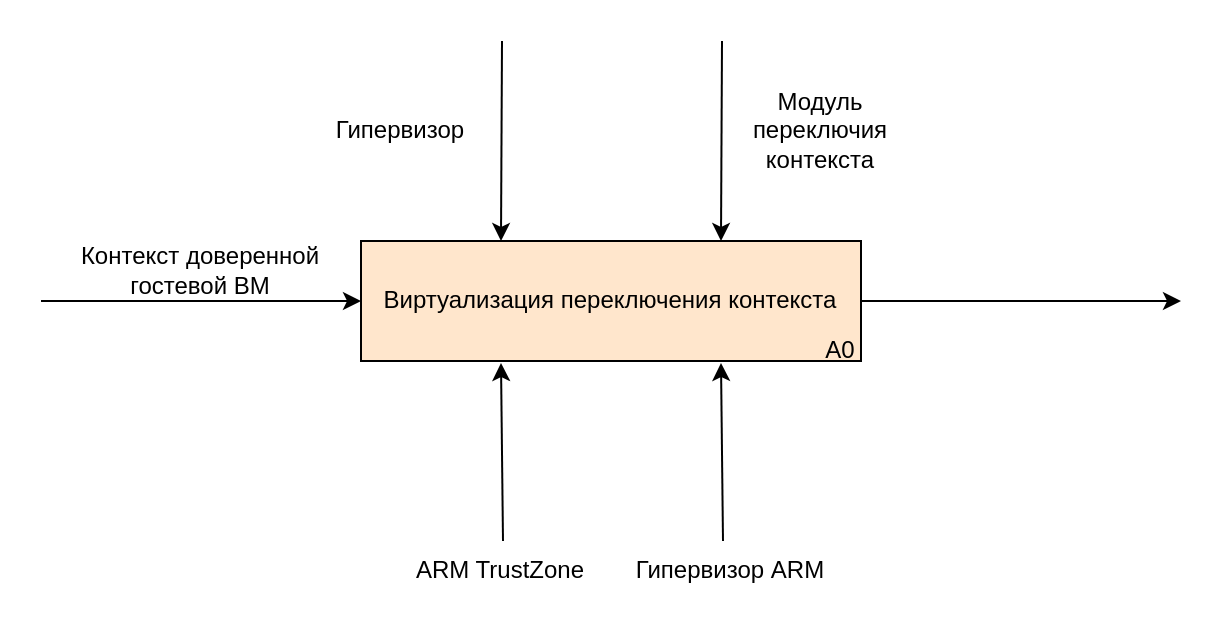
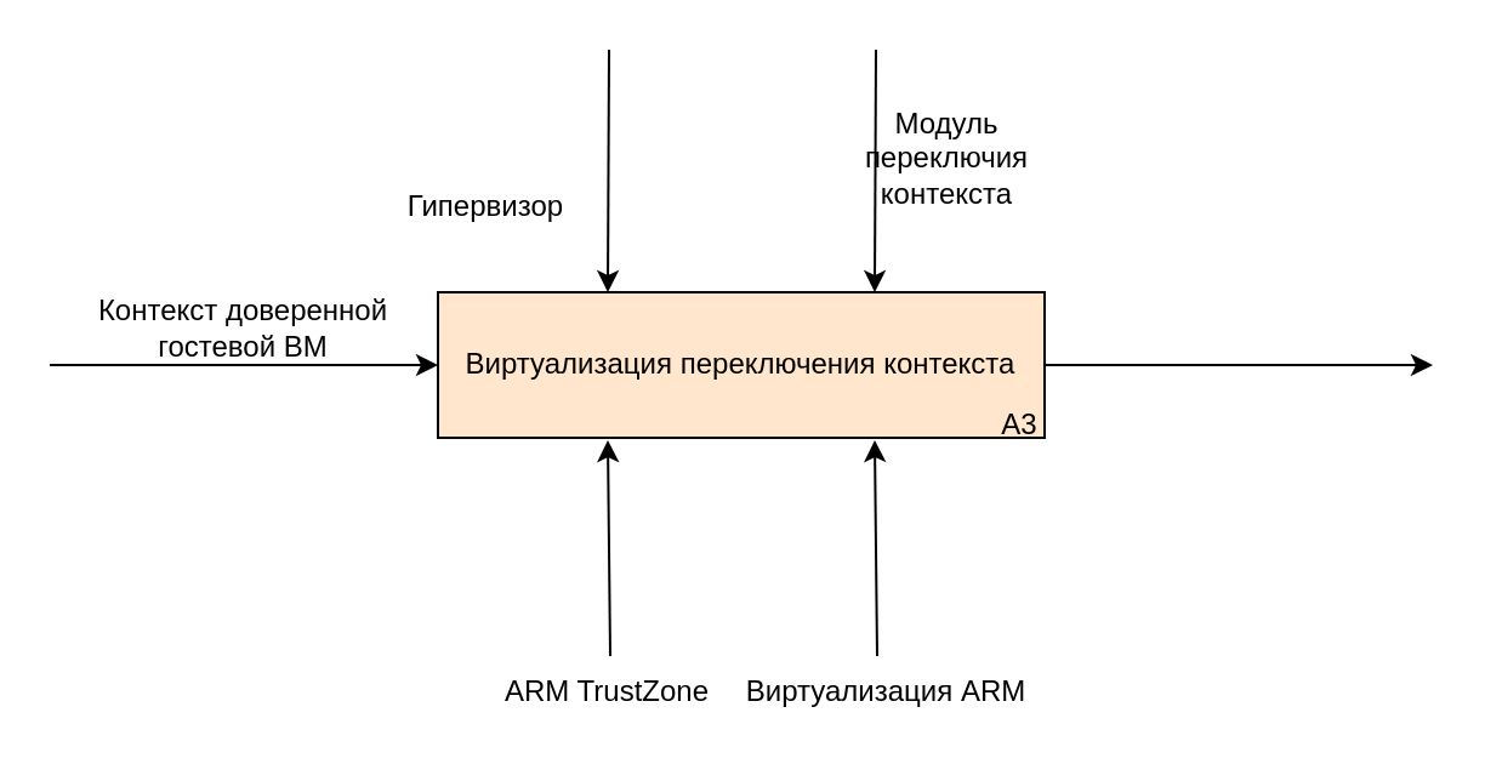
- <mxCell id="12" value="Гипервизор" style="text;html=1;align=center;verticalAlign=middle;whiteSpace=wrap;rounded=0;" vertex="1" parent="1"><mxGeometry x="150" y="50" width="100" height="30" as="geometry" /></mxCell>
+ <mxCell id="12" value="Гипервизор" style="text;html=1;align=center;verticalAlign=middle;whiteSpace=wrap;rounded=0;" vertex="1" parent="1"><mxGeometry x="150" y="70" width="100" height="30" as="geometry" /></mxCell>
- <mxCell id="5" value="Модуль переключия контекста" style="text;html=1;align=center;verticalAlign=middle;whiteSpace=wrap;rounded=0;" vertex="1" parent="1"><mxGeometry x="360" y="50" width="100" height="30" as="geometry" /></mxCell>
+ <mxCell id="5" value="Модуль переключия контекста" style="text;html=1;align=center;verticalAlign=middle;whiteSpace=wrap;rounded=0;" vertex="1" parent="1"><mxGeometry x="340" y="50" width="100" height="30" as="geometry" /></mxCell>
- <mxCell id="10" value="A0" style="text;html=1;align=center;verticalAlign=middle;whiteSpace=wrap;rounded=0;" vertex="1" parent="1"><mxGeometry x="390" y="160" width="60" height="30" as="geometry" /></mxCell>
+ <mxCell id="10" value="A3" style="text;html=1;align=center;verticalAlign=middle;whiteSpace=wrap;rounded=0;" vertex="1" parent="1"><mxGeometry x="390" y="160" width="60" height="30" as="geometry" /></mxCell>
- <mxCell id="14" value="Гипервизор ARM" style="text;html=1;align=center;verticalAlign=middle;whiteSpace=wrap;rounded=0;" vertex="1" parent="1"><mxGeometry x="300" y="270" width="130" height="30" as="geometry" /></mxCell>
+ <mxCell id="14" value="Виртуализация ARM" style="text;html=1;align=center;verticalAlign=middle;whiteSpace=wrap;rounded=0;" vertex="1" parent="1"><mxGeometry x="300" y="270" width="130" height="30" as="geometry" /></mxCell>
